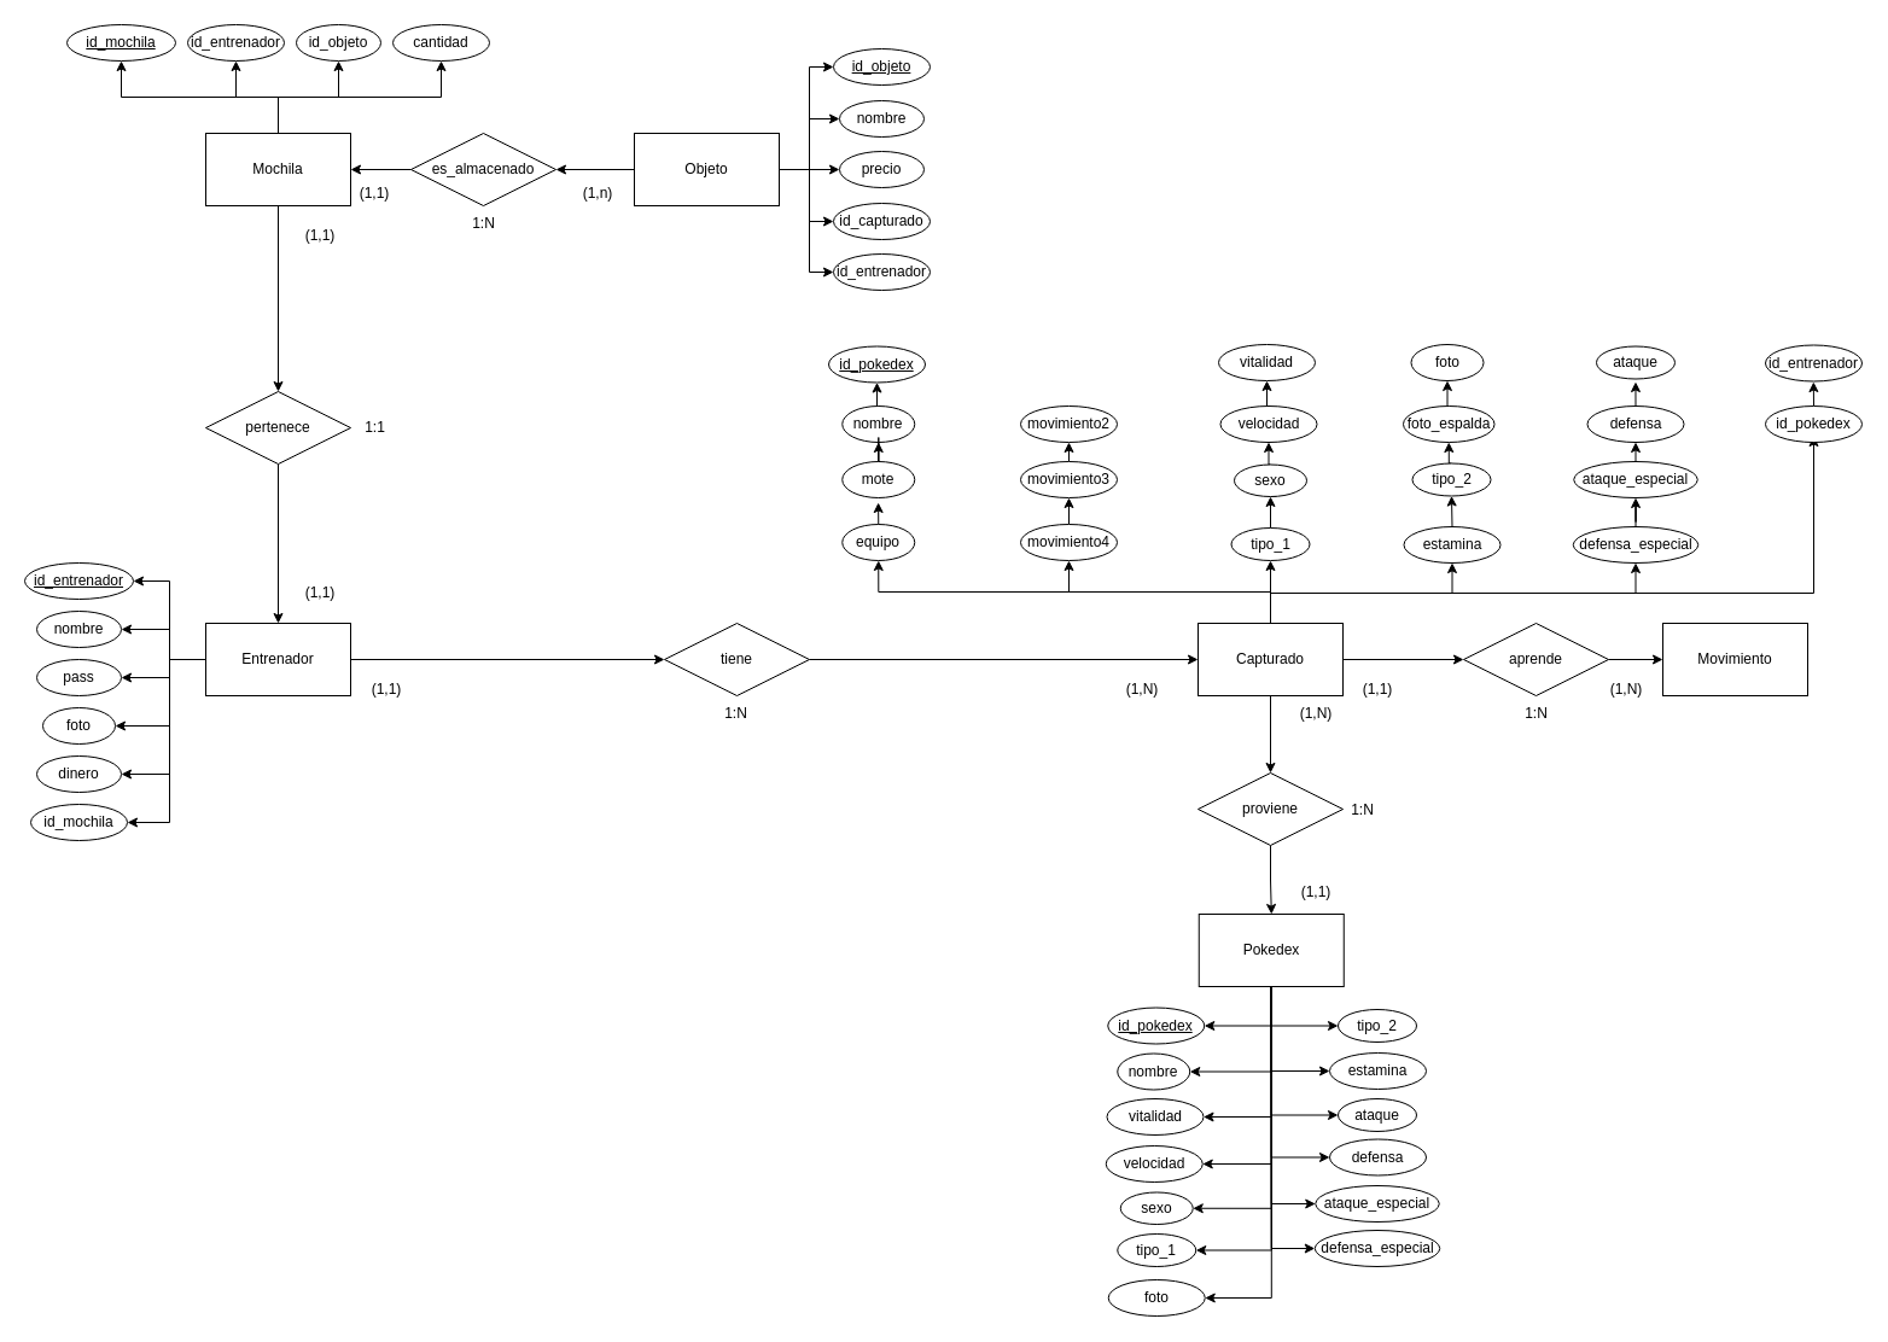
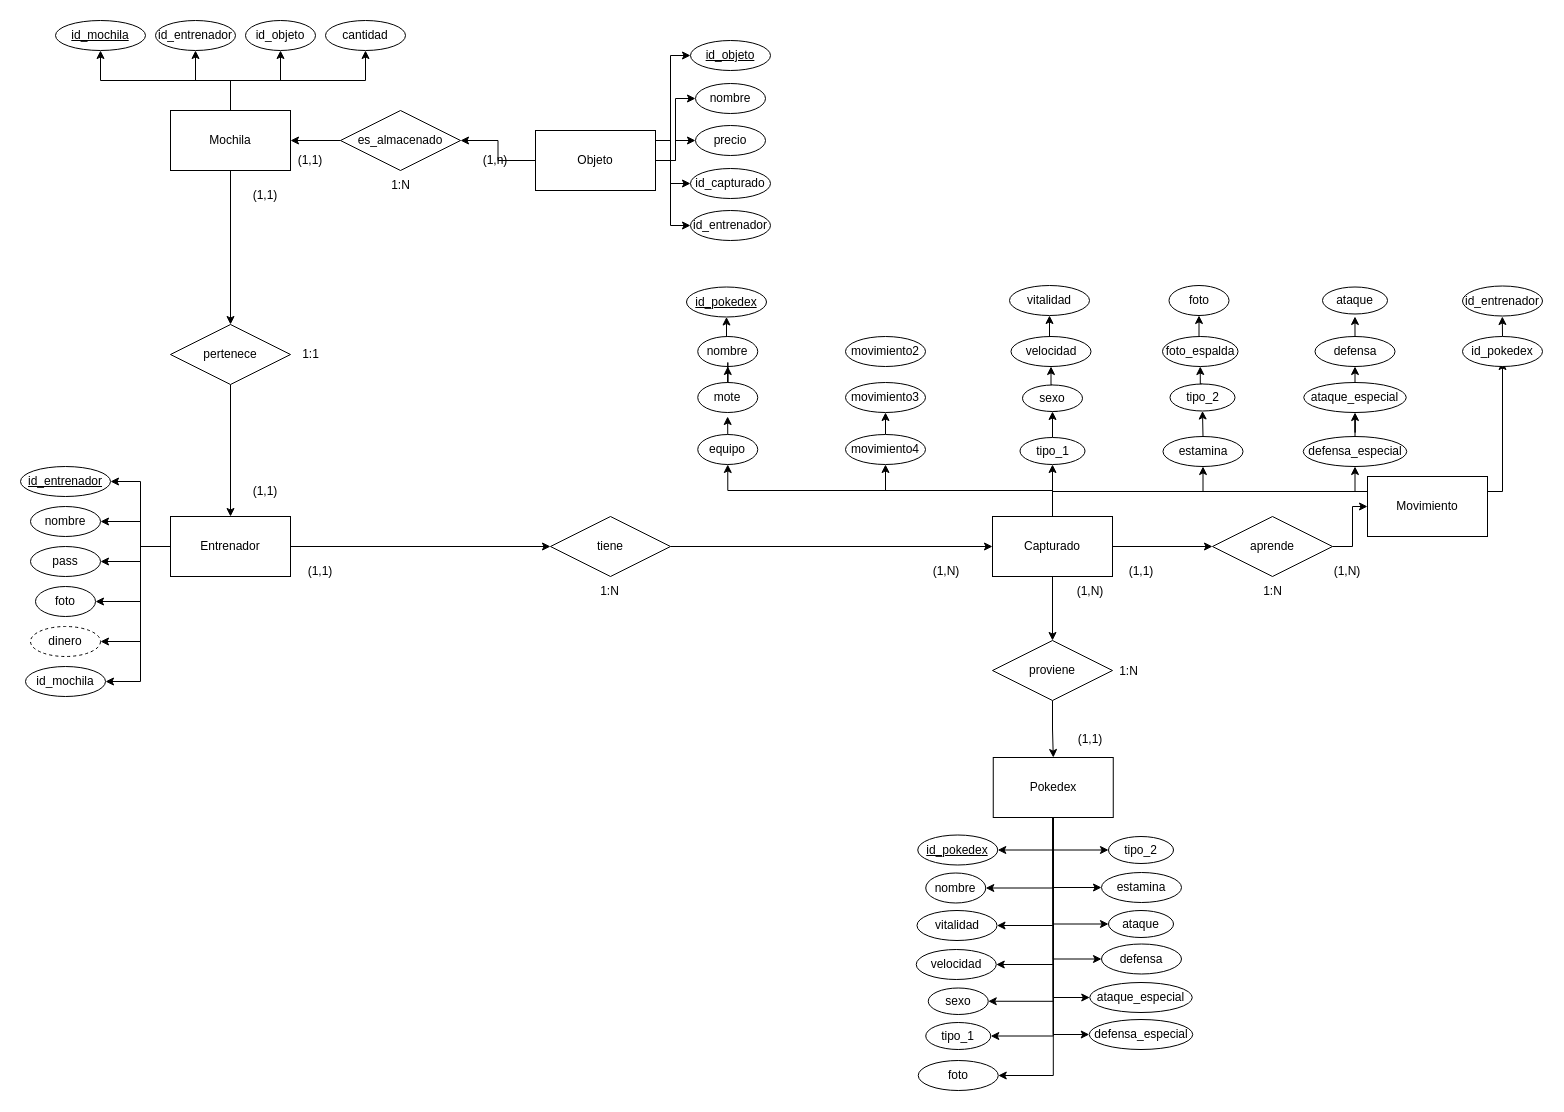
- <mxCell id="40" value="Objeto" style="whiteSpace=wrap;html=1;align=center;" vertex="1" parent="1"><mxGeometry x="525" y="110" width="120" height="60" as="geometry" /></mxCell>
+ <mxCell id="40" value="Objeto" style="whiteSpace=wrap;html=1;align=center;" vertex="1" parent="1"><mxGeometry x="535" y="130" width="120" height="60" as="geometry" /></mxCell>
- <mxCell id="114" style="edgeStyle=orthogonalEdgeStyle;rounded=0;orthogonalLoop=1;jettySize=auto;html=1;exitX=0.5;exitY=0;exitDx=0;exitDy=0;entryX=0.5;entryY=1;entryDx=0;entryDy=0;" edge="1" parent="1" source="115" target="113"><mxGeometry relative="1" as="geometry" /></mxCell>
- <mxCell id="33" value="Movimiento" style="whiteSpace=wrap;html=1;align=center;" vertex="1" parent="1"><mxGeometry x="1377" y="516" width="120" height="60" as="geometry" /></mxCell>
+ <mxCell id="33" value="Movimiento" style="whiteSpace=wrap;html=1;align=center;" vertex="1" parent="1"><mxGeometry x="1367" y="476" width="120" height="60" as="geometry" /></mxCell>
- <mxCell id="60" value="dinero" style="ellipse;whiteSpace=wrap;html=1;align=center;" vertex="1" parent="1"><mxGeometry x="30" y="626" width="70" height="30" as="geometry" /></mxCell>
+ <mxCell id="60" value="dinero" style="ellipse;whiteSpace=wrap;html=1;align=center;dashed=1;" vertex="1" parent="1"><mxGeometry x="30" y="626" width="70" height="30" as="geometry" /></mxCell>
